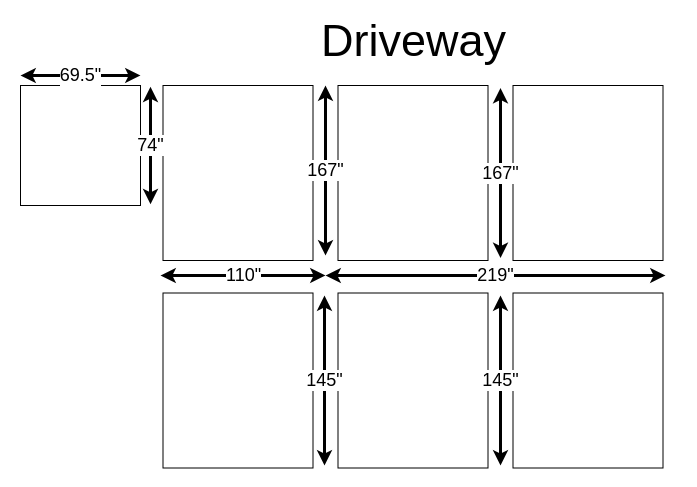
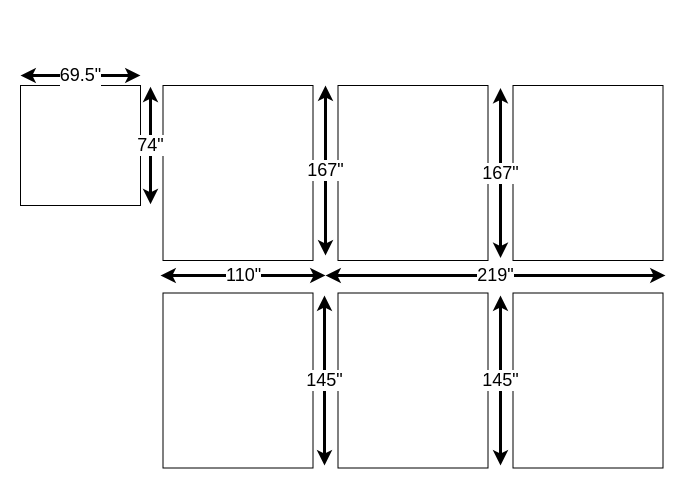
- <mxCell id="15" value="&lt;font style=&quot;font-size: 45px&quot;&gt;Driveway&lt;/font&gt;" style="text;html=1;align=center;verticalAlign=middle;resizable=0;points=[];autosize=1;fontSize=18;" vertex="1" parent="1"><mxGeometry x="312.5" y="20" width="200" height="40" as="geometry" /></mxCell>
